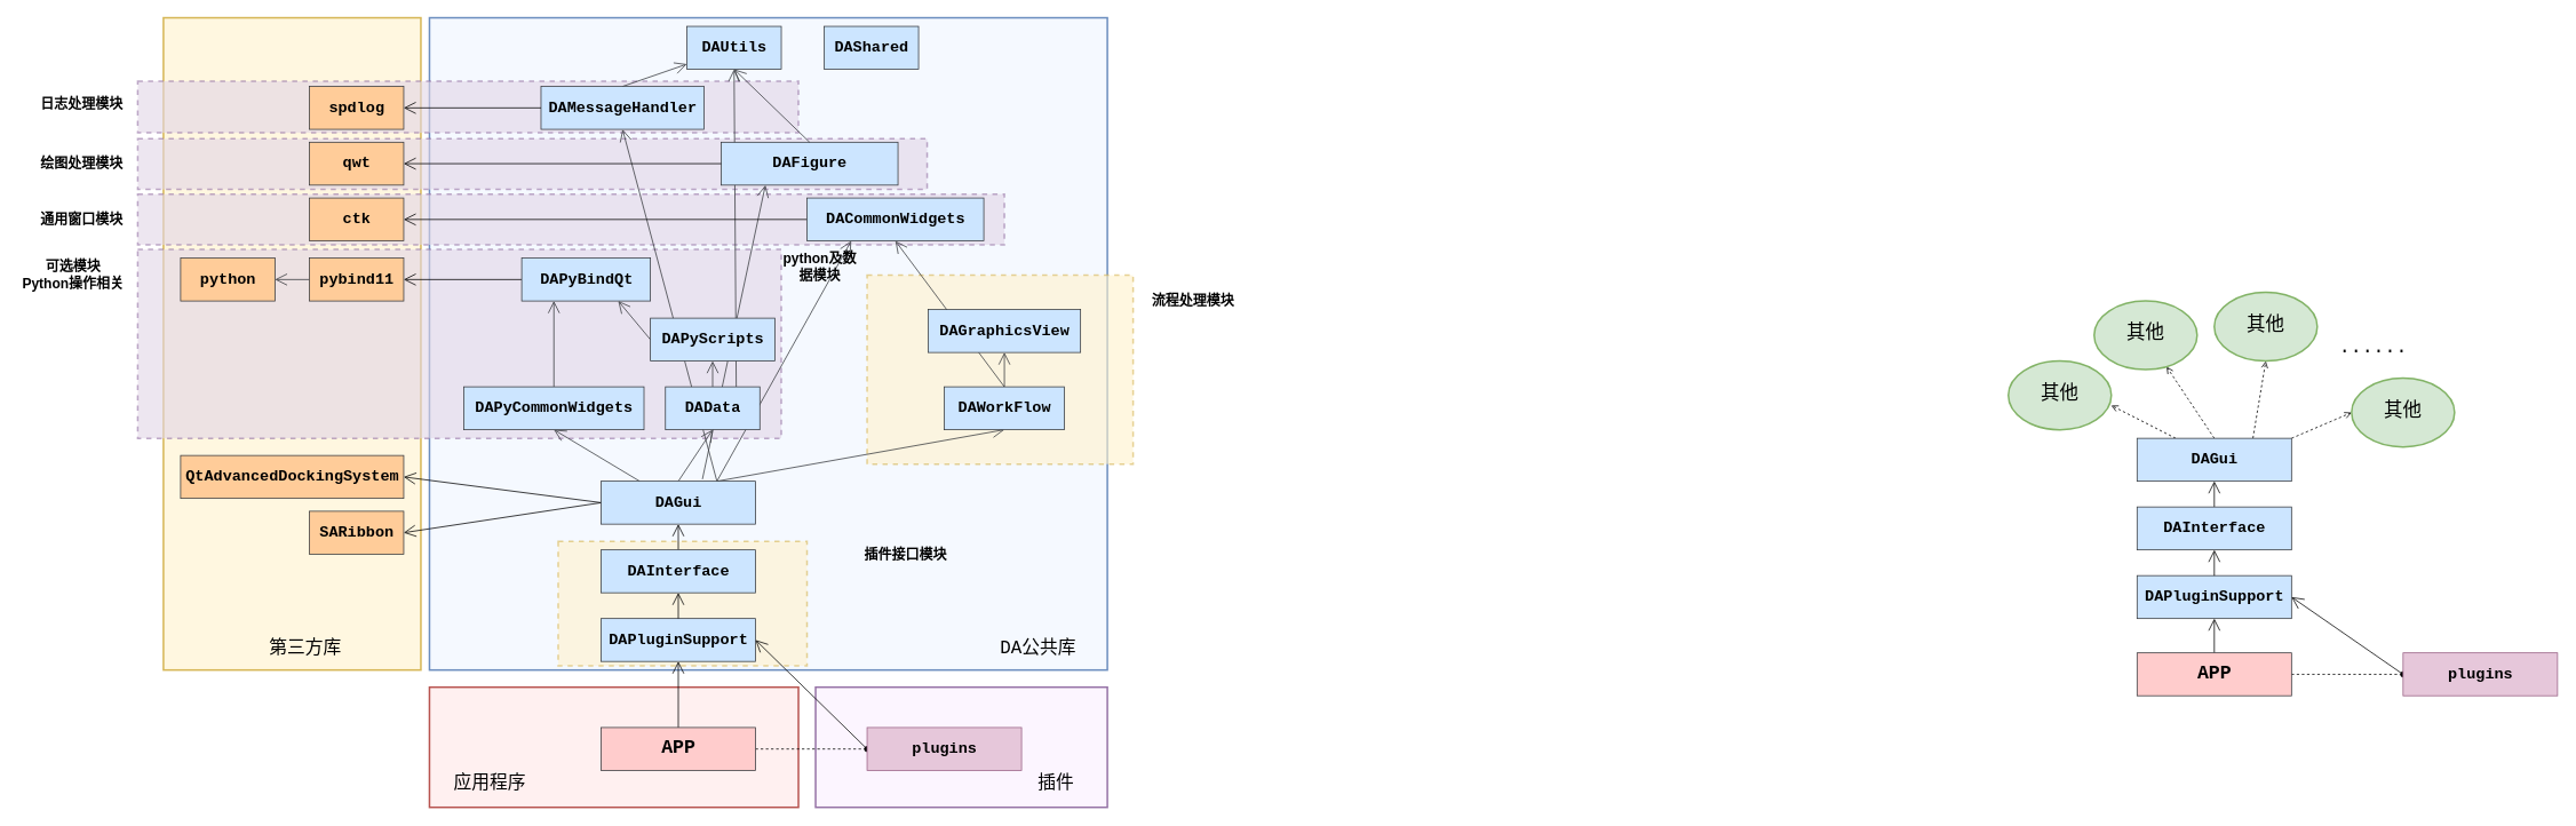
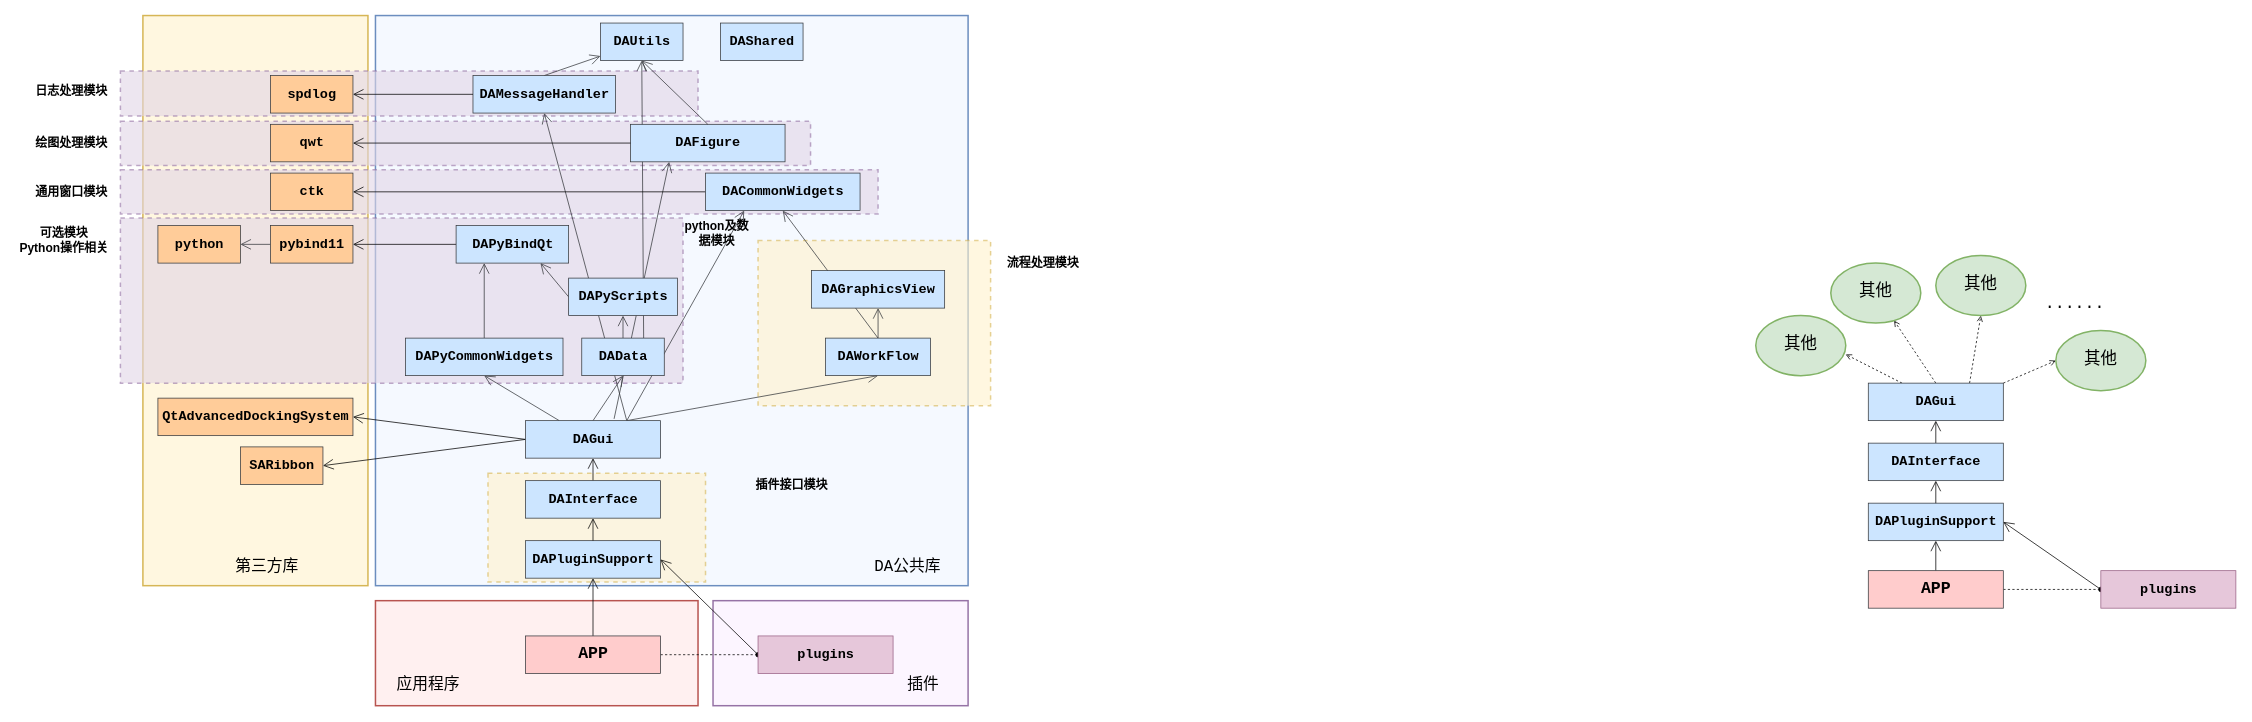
- <mxCell id="44" value="&lt;div style=&quot;margin-top: 0px; margin-bottom: 0px; font-size: 18px;&quot;&gt;&lt;div style=&quot;margin-top: 0px; margin-bottom: 0px; font-size: 18px;&quot;&gt;&lt;div style=&quot;margin-top: 0px; margin-bottom: 0px; font-size: 18px;&quot;&gt;SARibbon&lt;/div&gt;&lt;/div&gt;&lt;/div&gt;" style="html=1;fontFamily=Courier New;fontSize=18;fontStyle=1;verticalAlign=middle;fillColor=#ffcc99;strokeColor=#36393d;" parent="1" vertex="1"><mxGeometry x="360" y="595" width="110" height="50" as="geometry" /></mxCell>
+ <mxCell id="44" value="&lt;div style=&quot;margin-top: 0px; margin-bottom: 0px; font-size: 18px;&quot;&gt;&lt;div style=&quot;margin-top: 0px; margin-bottom: 0px; font-size: 18px;&quot;&gt;&lt;div style=&quot;margin-top: 0px; margin-bottom: 0px; font-size: 18px;&quot;&gt;SARibbon&lt;/div&gt;&lt;/div&gt;&lt;/div&gt;" style="html=1;fontFamily=Courier New;fontSize=18;fontStyle=1;verticalAlign=middle;fillColor=#ffcc99;strokeColor=#36393d;" parent="1" vertex="1"><mxGeometry x="320" y="595" width="110" height="50" as="geometry" /></mxCell>
